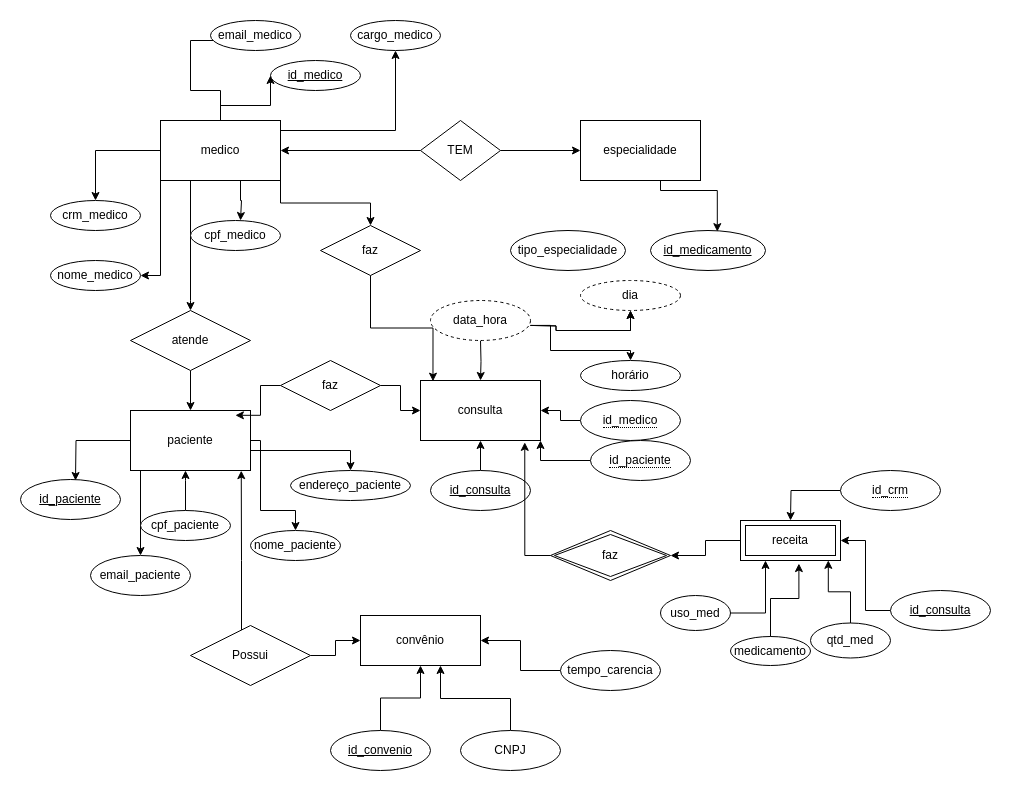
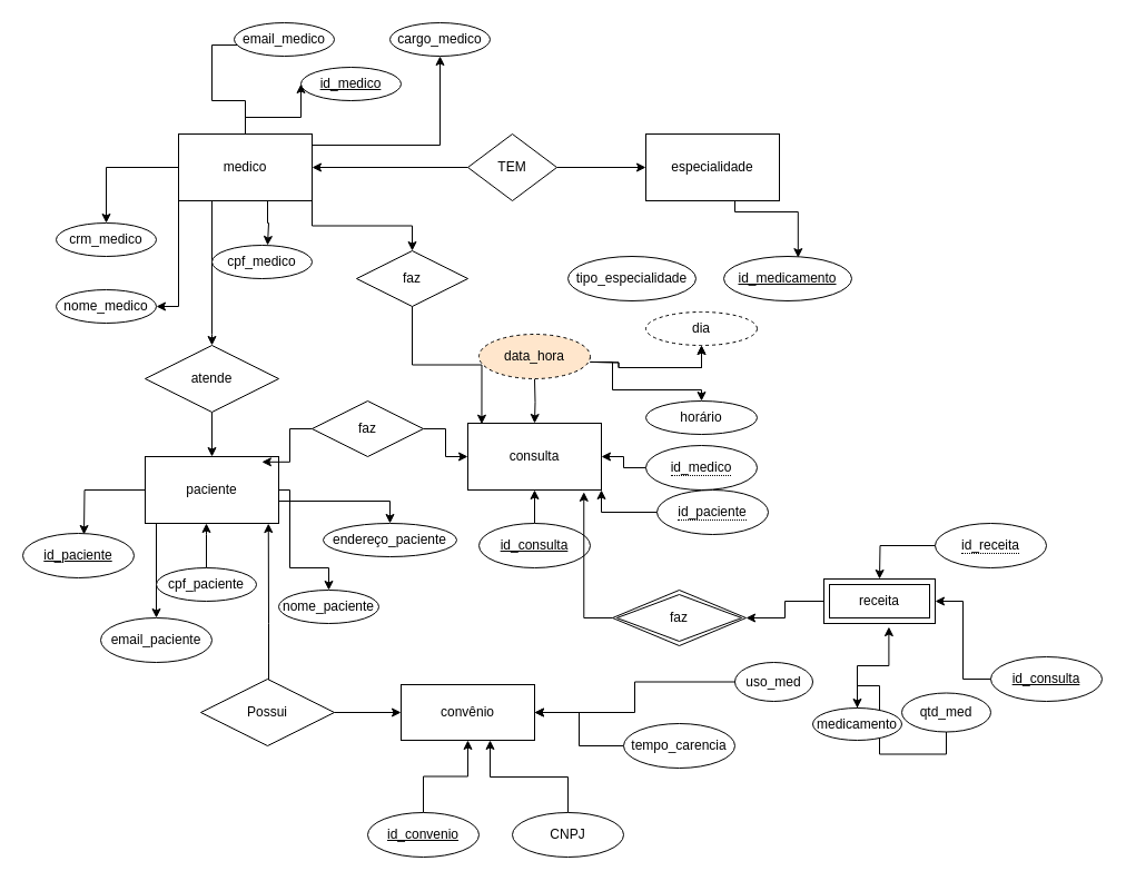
- <mxCell id="63" value="data_hora" style="ellipse;whiteSpace=wrap;html=1;align=center;dashed=1;" vertex="1" parent="1"><mxGeometry x="430" y="300" width="100" height="40" as="geometry" /></mxCell>
+ <mxCell id="63" value="data_hora" style="ellipse;whiteSpace=wrap;html=1;align=center;dashed=1;fillColor=#ffe6cc;" vertex="1" parent="1"><mxGeometry x="430" y="300" width="100" height="40" as="geometry" /></mxCell>
- <mxCell id="72" value="&lt;span style=&quot;border-bottom: 1px dotted&quot;&gt;id_crm&lt;/span&gt;" style="ellipse;whiteSpace=wrap;html=1;align=center;" vertex="1" parent="1"><mxGeometry x="840" y="470" width="100" height="40" as="geometry" /></mxCell>
+ <mxCell id="72" value="&lt;span style=&quot;border-bottom: 1px dotted&quot;&gt;id_receita&lt;/span&gt;" style="ellipse;whiteSpace=wrap;html=1;align=center;" vertex="1" parent="1"><mxGeometry x="840" y="470" width="100" height="40" as="geometry" /></mxCell>
- <mxCell id="77" style="edgeStyle=orthogonalEdgeStyle;rounded=0;orthogonalLoop=1;jettySize=auto;html=1;entryX=0.878;entryY=0.996;entryDx=0;entryDy=0;entryPerimeter=0;" edge="1" parent="1" source="70" target="67"><mxGeometry relative="1" as="geometry" /></mxCell>
+ <mxCell id="77" style="edgeStyle=orthogonalEdgeStyle;rounded=0;orthogonalLoop=1;jettySize=auto;html=1;" edge="1" parent="1" source="70" target="78"><mxGeometry relative="1" as="geometry" /></mxCell>
- <mxCell id="68" style="edgeStyle=orthogonalEdgeStyle;rounded=0;orthogonalLoop=1;jettySize=auto;html=1;entryX=0.25;entryY=1;entryDx=0;entryDy=0;" edge="1" parent="1" source="69" target="67"><mxGeometry relative="1" as="geometry" /></mxCell>
+ <mxCell id="68" style="edgeStyle=orthogonalEdgeStyle;rounded=0;orthogonalLoop=1;jettySize=auto;html=1;" edge="1" parent="1" source="69" target="39"><mxGeometry relative="1" as="geometry" /></mxCell>
- <mxCell id="38" value="Possui" style="shape=rhombus;perimeter=rhombusPerimeter;whiteSpace=wrap;html=1;align=center;" vertex="1" parent="1"><mxGeometry x="190" y="625" width="120" height="60" as="geometry" /></mxCell>
+ <mxCell id="38" value="Possui" style="shape=rhombus;perimeter=rhombusPerimeter;whiteSpace=wrap;html=1;align=center;" vertex="1" parent="1"><mxGeometry x="180" y="610" width="120" height="60" as="geometry" /></mxCell>
